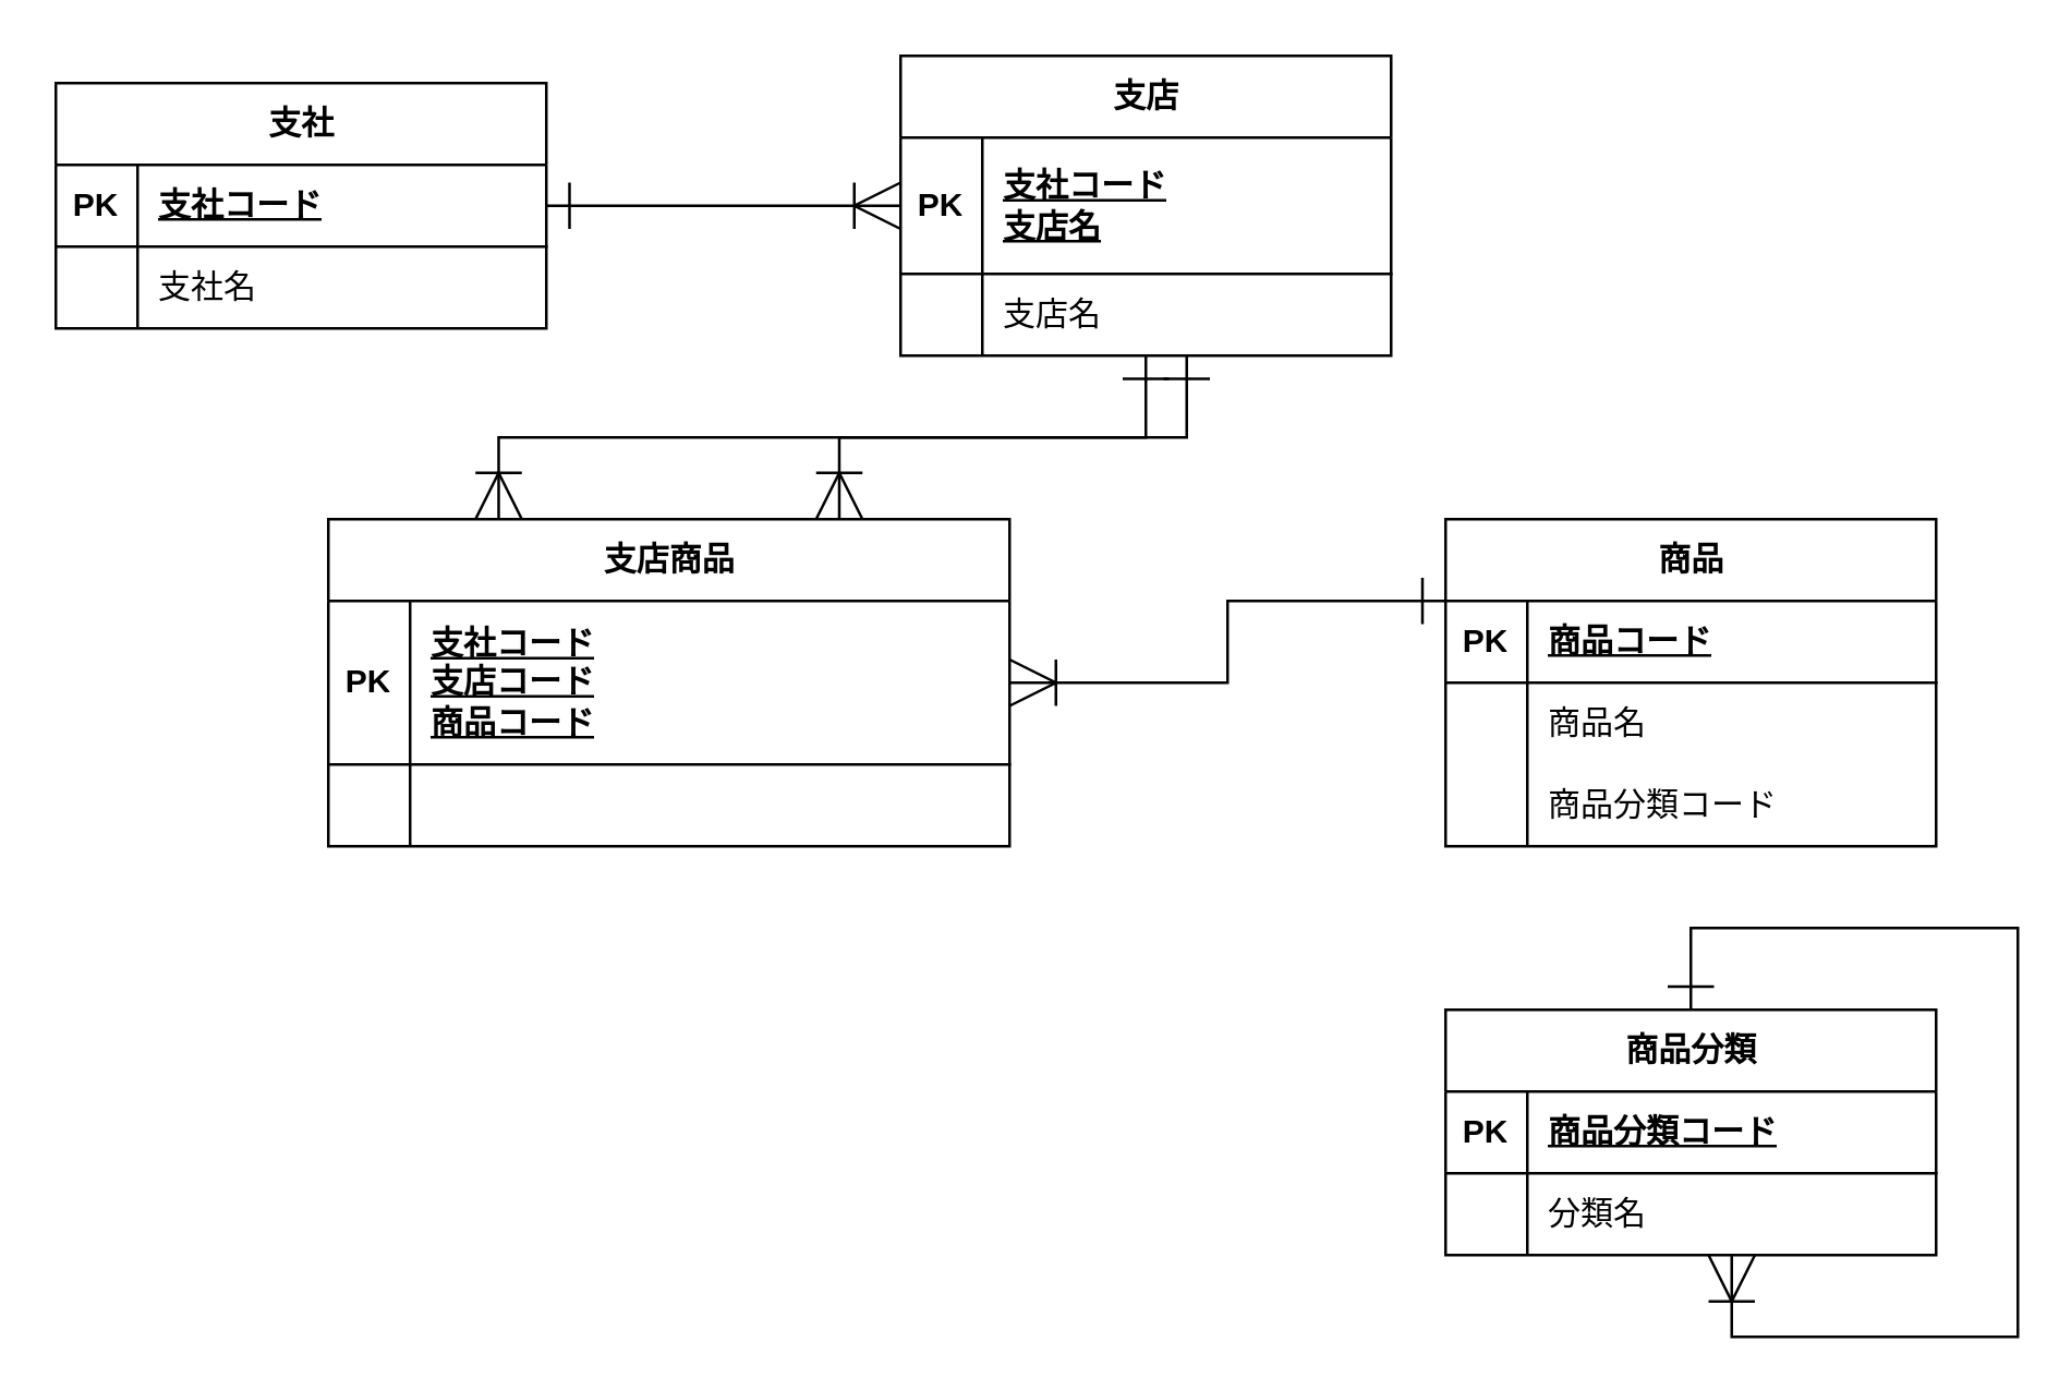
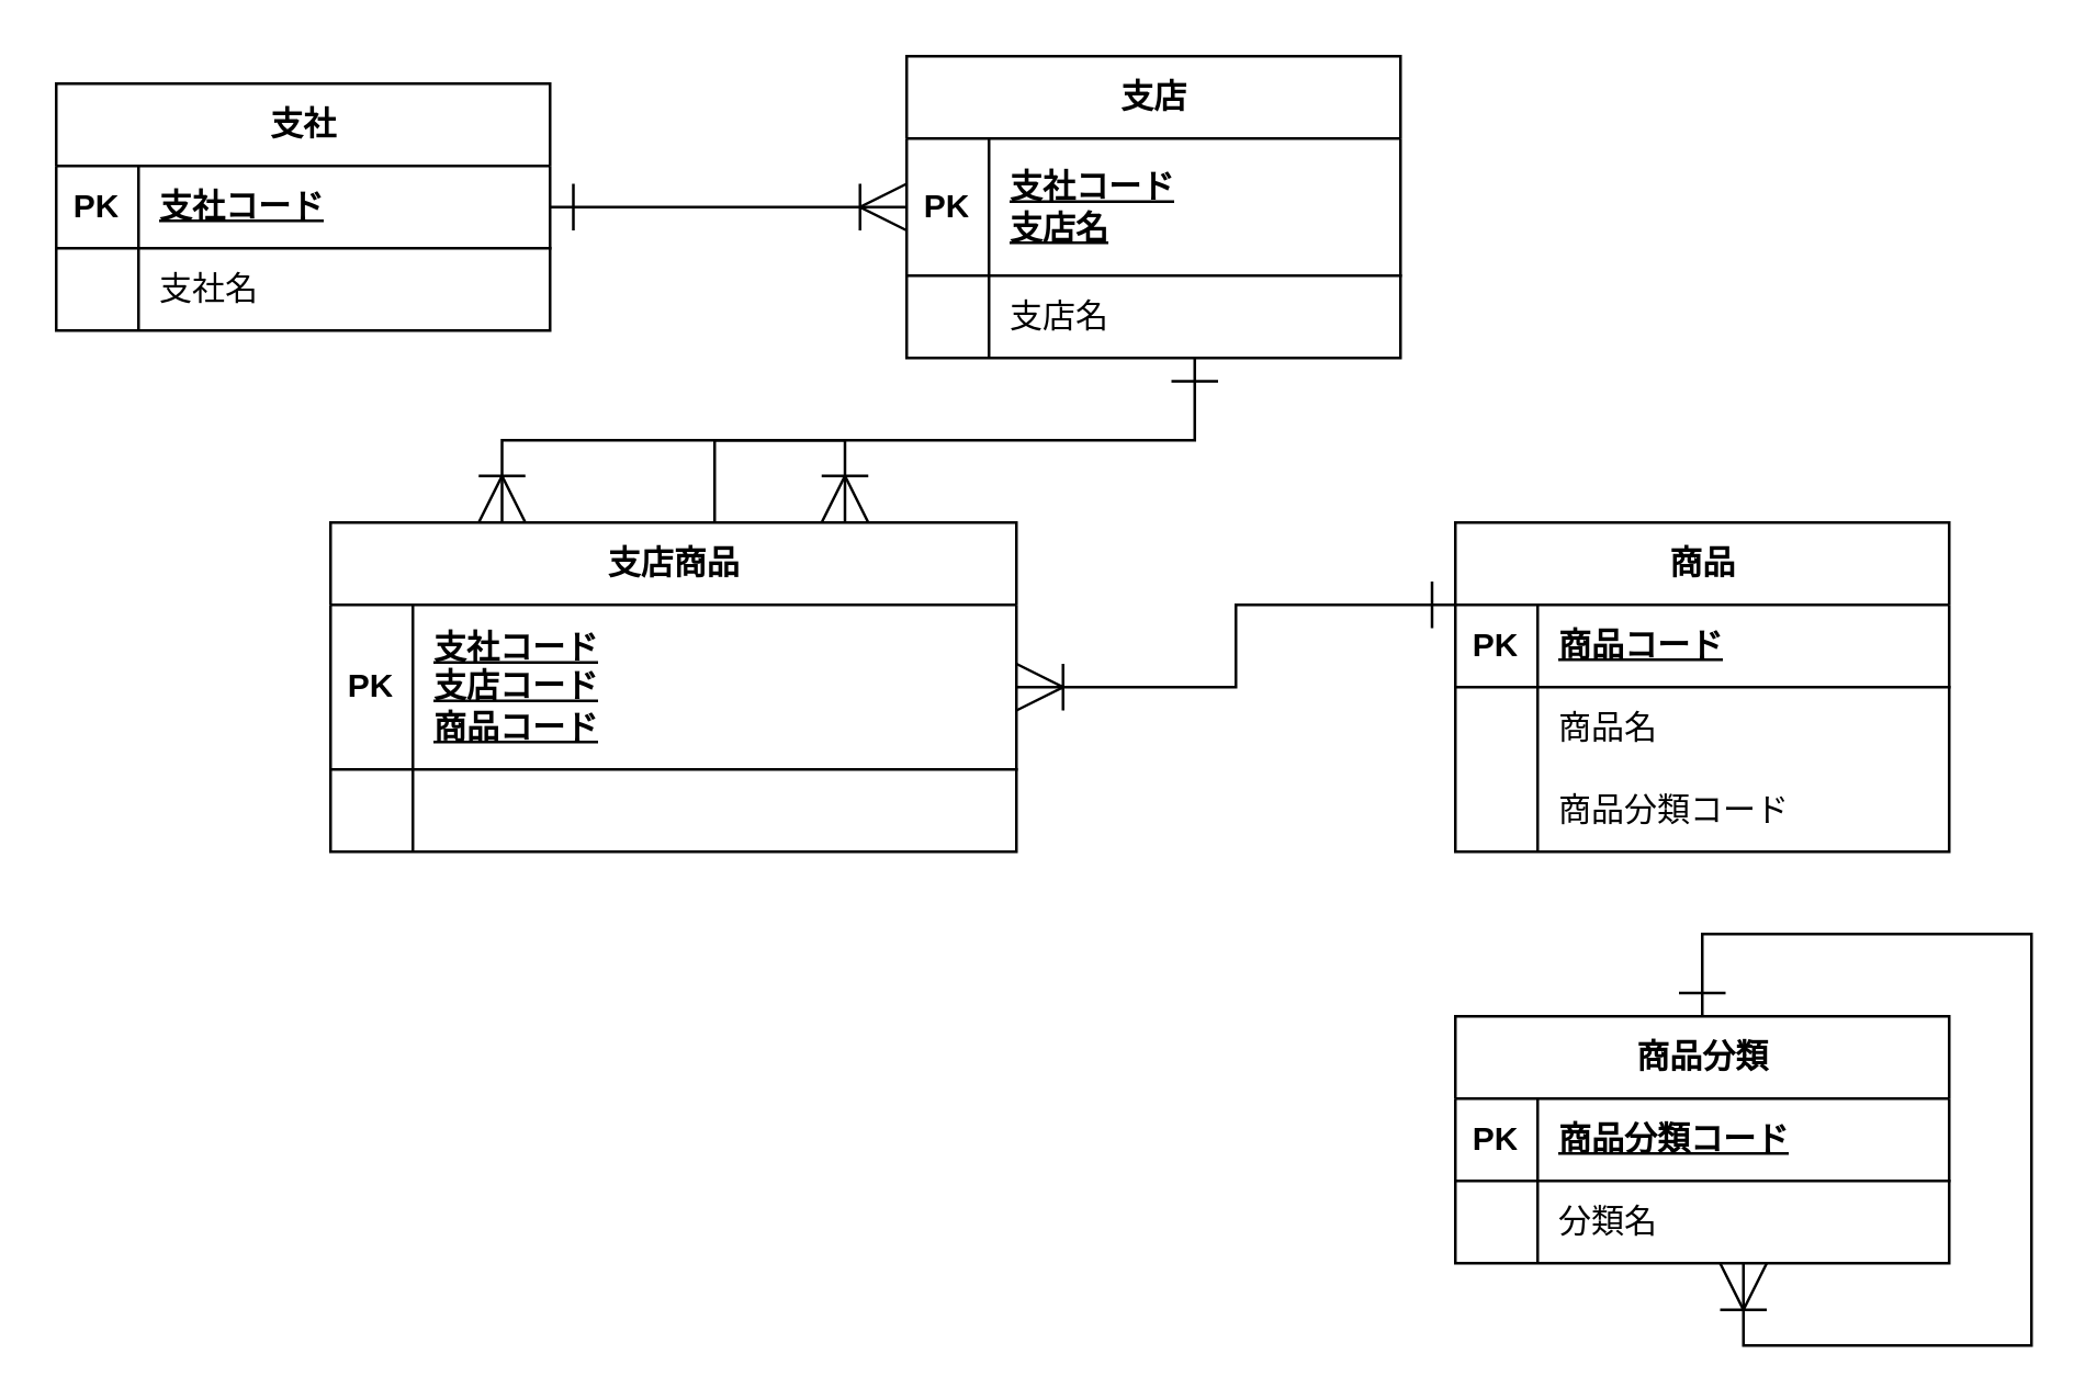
- <mxCell id="17" style="edgeStyle=orthogonalEdgeStyle;rounded=0;orthogonalLoop=1;jettySize=auto;html=1;exitX=0.75;exitY=0;exitDx=0;exitDy=0;endArrow=ERone;endFill=0;startArrow=ERoneToMany;startFill=0;endSize=15;startSize=15;" edge="1" parent="1" source="18" target="9"><mxGeometry relative="1" as="geometry" /></mxCell>
+ <mxCell id="17" style="edgeStyle=orthogonalEdgeStyle;rounded=0;orthogonalLoop=1;jettySize=auto;html=1;exitX=0.75;exitY=0;exitDx=0;exitDy=0;endArrow=ERone;endFill=0;startArrow=ERoneToMany;startFill=0;endSize=15;startSize=15;" edge="1" parent="1" source="18" target="21"><mxGeometry relative="1" as="geometry" /></mxCell>
